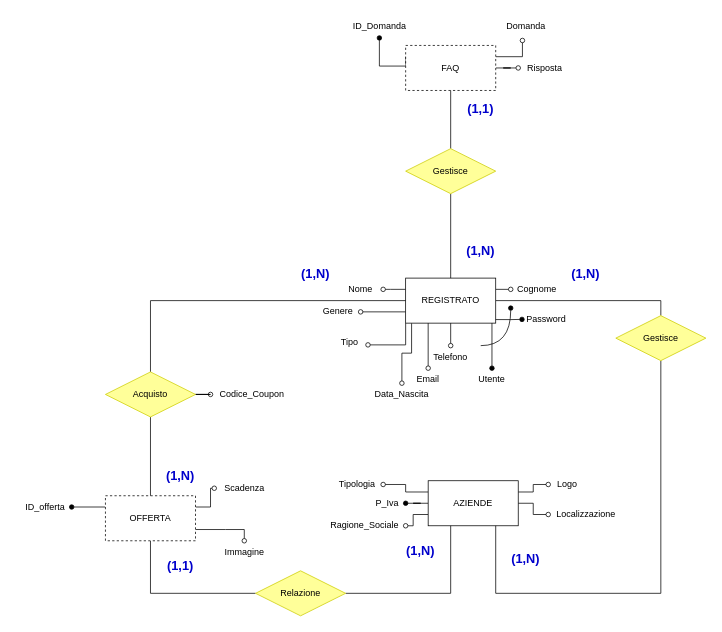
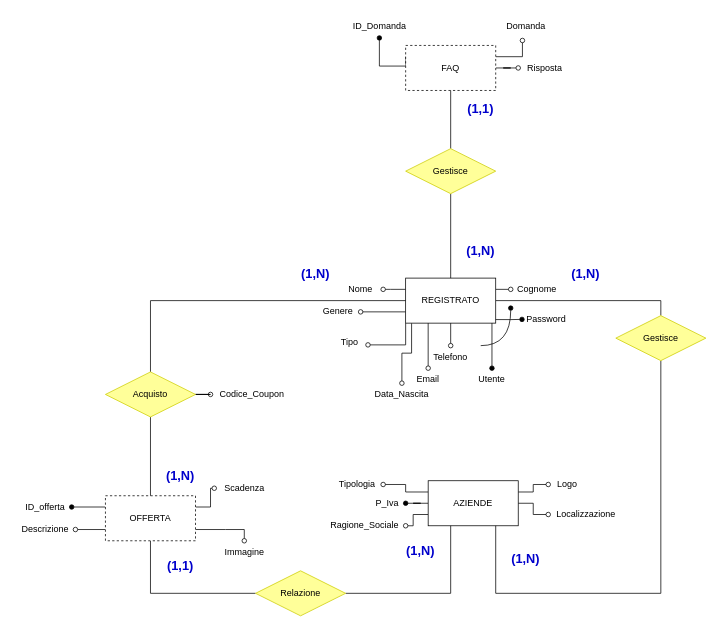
+ <mxCell id="28" value="Descrizione" style="text;html=1;strokeColor=none;fillColor=none;align=center;verticalAlign=middle;whiteSpace=wrap;rounded=0;" parent="1" vertex="1"><mxGeometry x="20" y="690" width="80" height="30" as="geometry" /></mxCell>
+ <mxCell id="23" style="edgeStyle=orthogonalEdgeStyle;rounded=0;orthogonalLoop=1;jettySize=auto;html=1;exitX=0;exitY=0.75;exitDx=0;exitDy=0;entryX=1;entryY=0.5;entryDx=0;entryDy=0;endArrow=oval;endFill=0;" parent="1" source="27" target="28" edge="1"><mxGeometry relative="1" as="geometry" /></mxCell>
